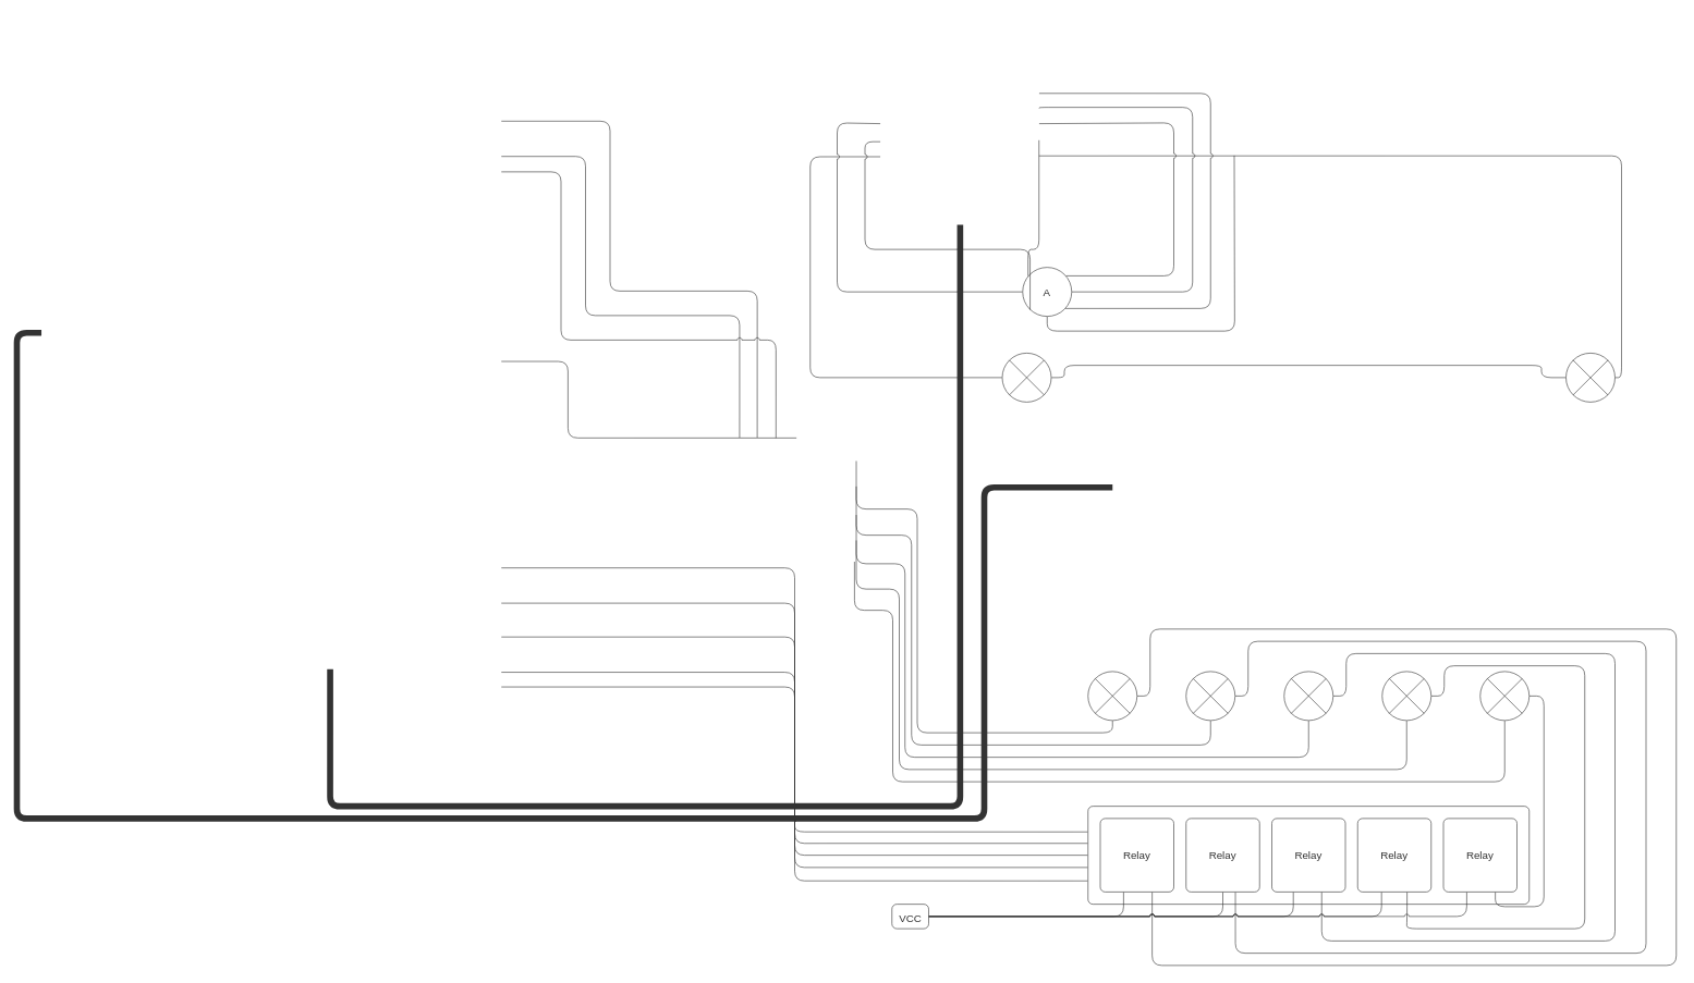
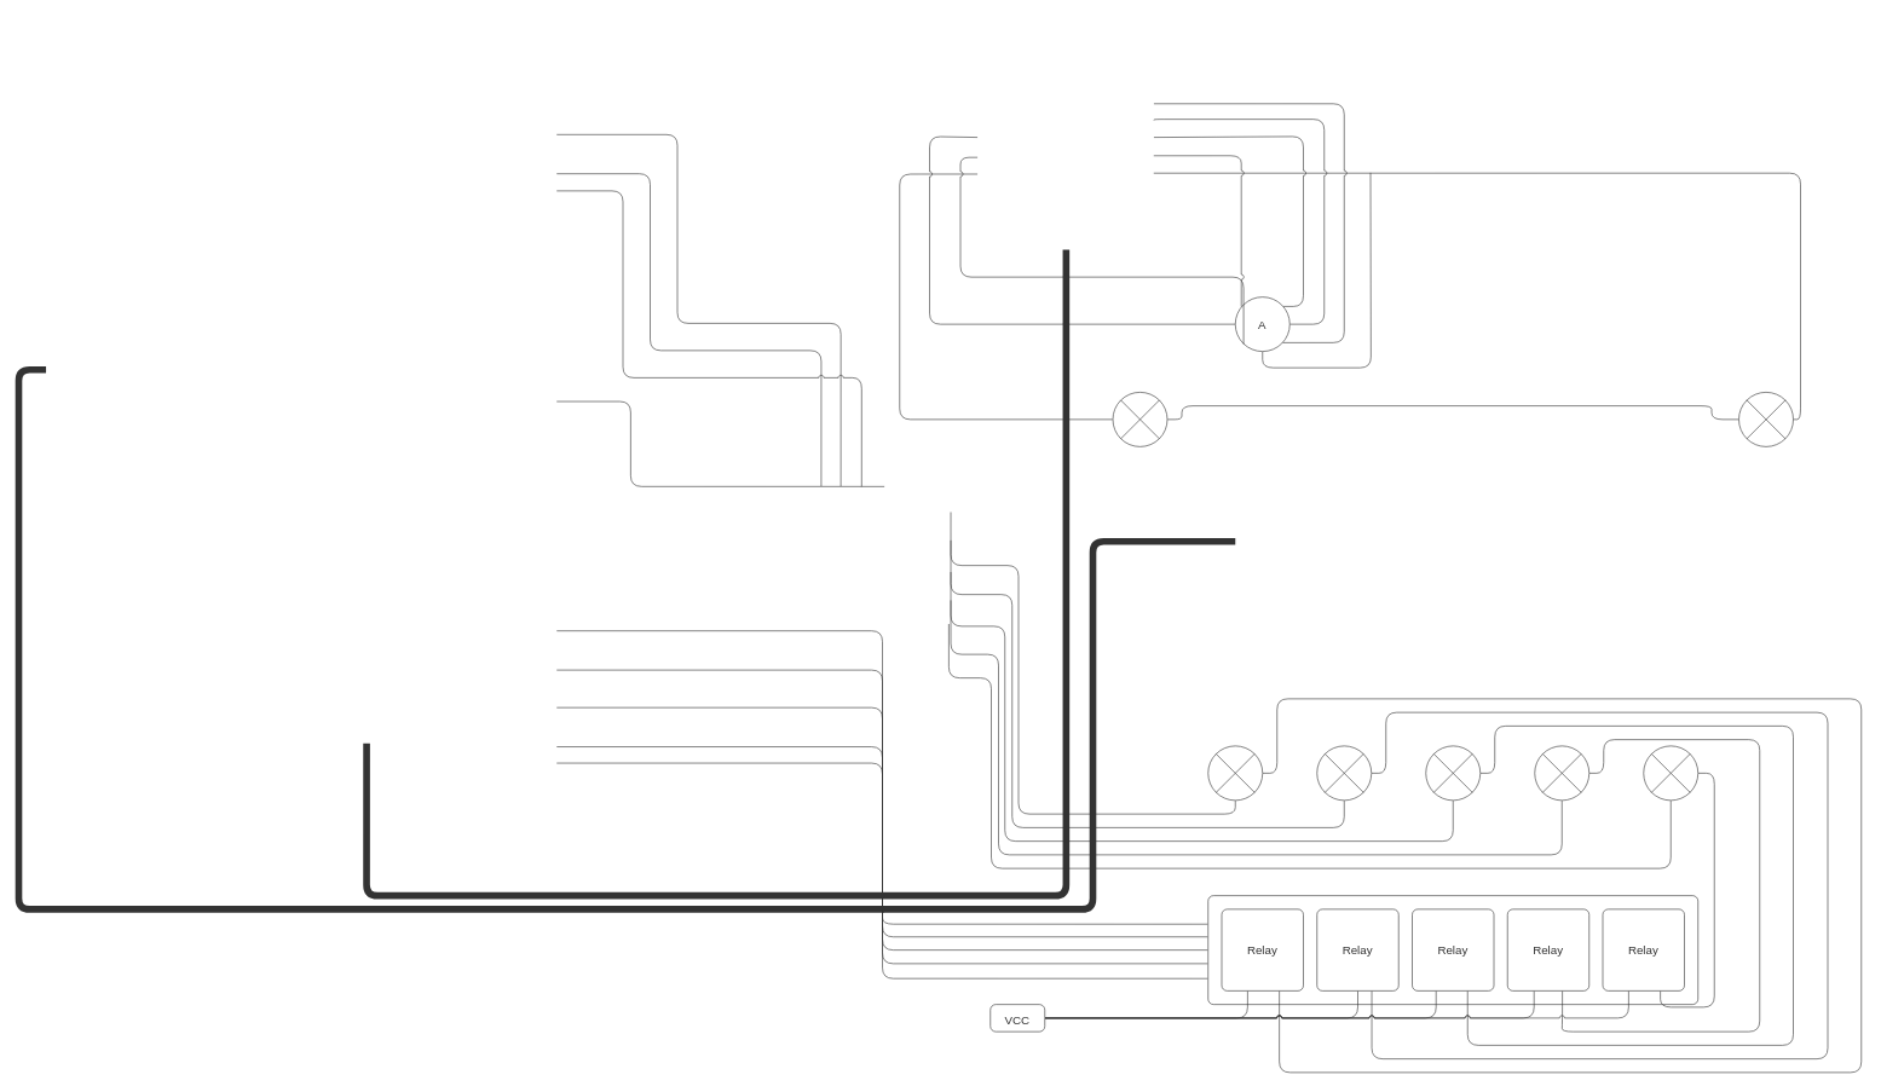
- <mxCell id="5" value="A" style="html=1;overflow=block;blockSpacing=1;whiteSpace=wrap;ellipse;fontSize=13;fontColor=#333333;align=center;spacing=3.8;strokeColor=#333333;strokeOpacity=100;fillOpacity=100;rounded=1;absoluteArcSize=1;arcSize=12;fillColor=#ffffff;strokeWidth=0.8;lucidId=ZB6d4dOFchW.;" vertex="1" parent="1"><mxGeometry x="1251" y="327" width="60" height="60" as="geometry" /></mxCell>
+ <mxCell id="5" value="A" style="html=1;overflow=block;blockSpacing=1;whiteSpace=wrap;ellipse;fontSize=13;fontColor=#333333;align=center;spacing=3.8;strokeColor=#333333;strokeOpacity=100;fillOpacity=100;rounded=1;absoluteArcSize=1;arcSize=12;fillColor=#ffffff;strokeWidth=0.8;lucidId=ZB6d4dOFchW.;" vertex="1" parent="1"><mxGeometry x="1361" y="327" width="60" height="60" as="geometry" /></mxCell>
- <mxCell id="51" value="VCC" style="html=1;overflow=block;blockSpacing=1;whiteSpace=wrap;fontSize=13;fontColor=#333333;align=center;spacing=9;strokeColor=#333333;strokeOpacity=100;fillOpacity=100;rounded=1;absoluteArcSize=1;arcSize=12;fillColor=#ffffff;strokeWidth=0.8;lucidId=AjfxCqQkCTag;" vertex="1" parent="1"><mxGeometry x="1091" y="1107" width="45" height="30" as="geometry" /></mxCell>
+ <mxCell id="51" value="VCC" style="html=1;overflow=block;blockSpacing=1;whiteSpace=wrap;fontSize=13;fontColor=#333333;align=center;spacing=9;strokeColor=#333333;strokeOpacity=100;fillOpacity=100;rounded=1;absoluteArcSize=1;arcSize=12;fillColor=#ffffff;strokeWidth=0.8;lucidId=AjfxCqQkCTag;" vertex="1" parent="1"><mxGeometry x="1091" y="1107" width="60" height="30" as="geometry" /></mxCell>
